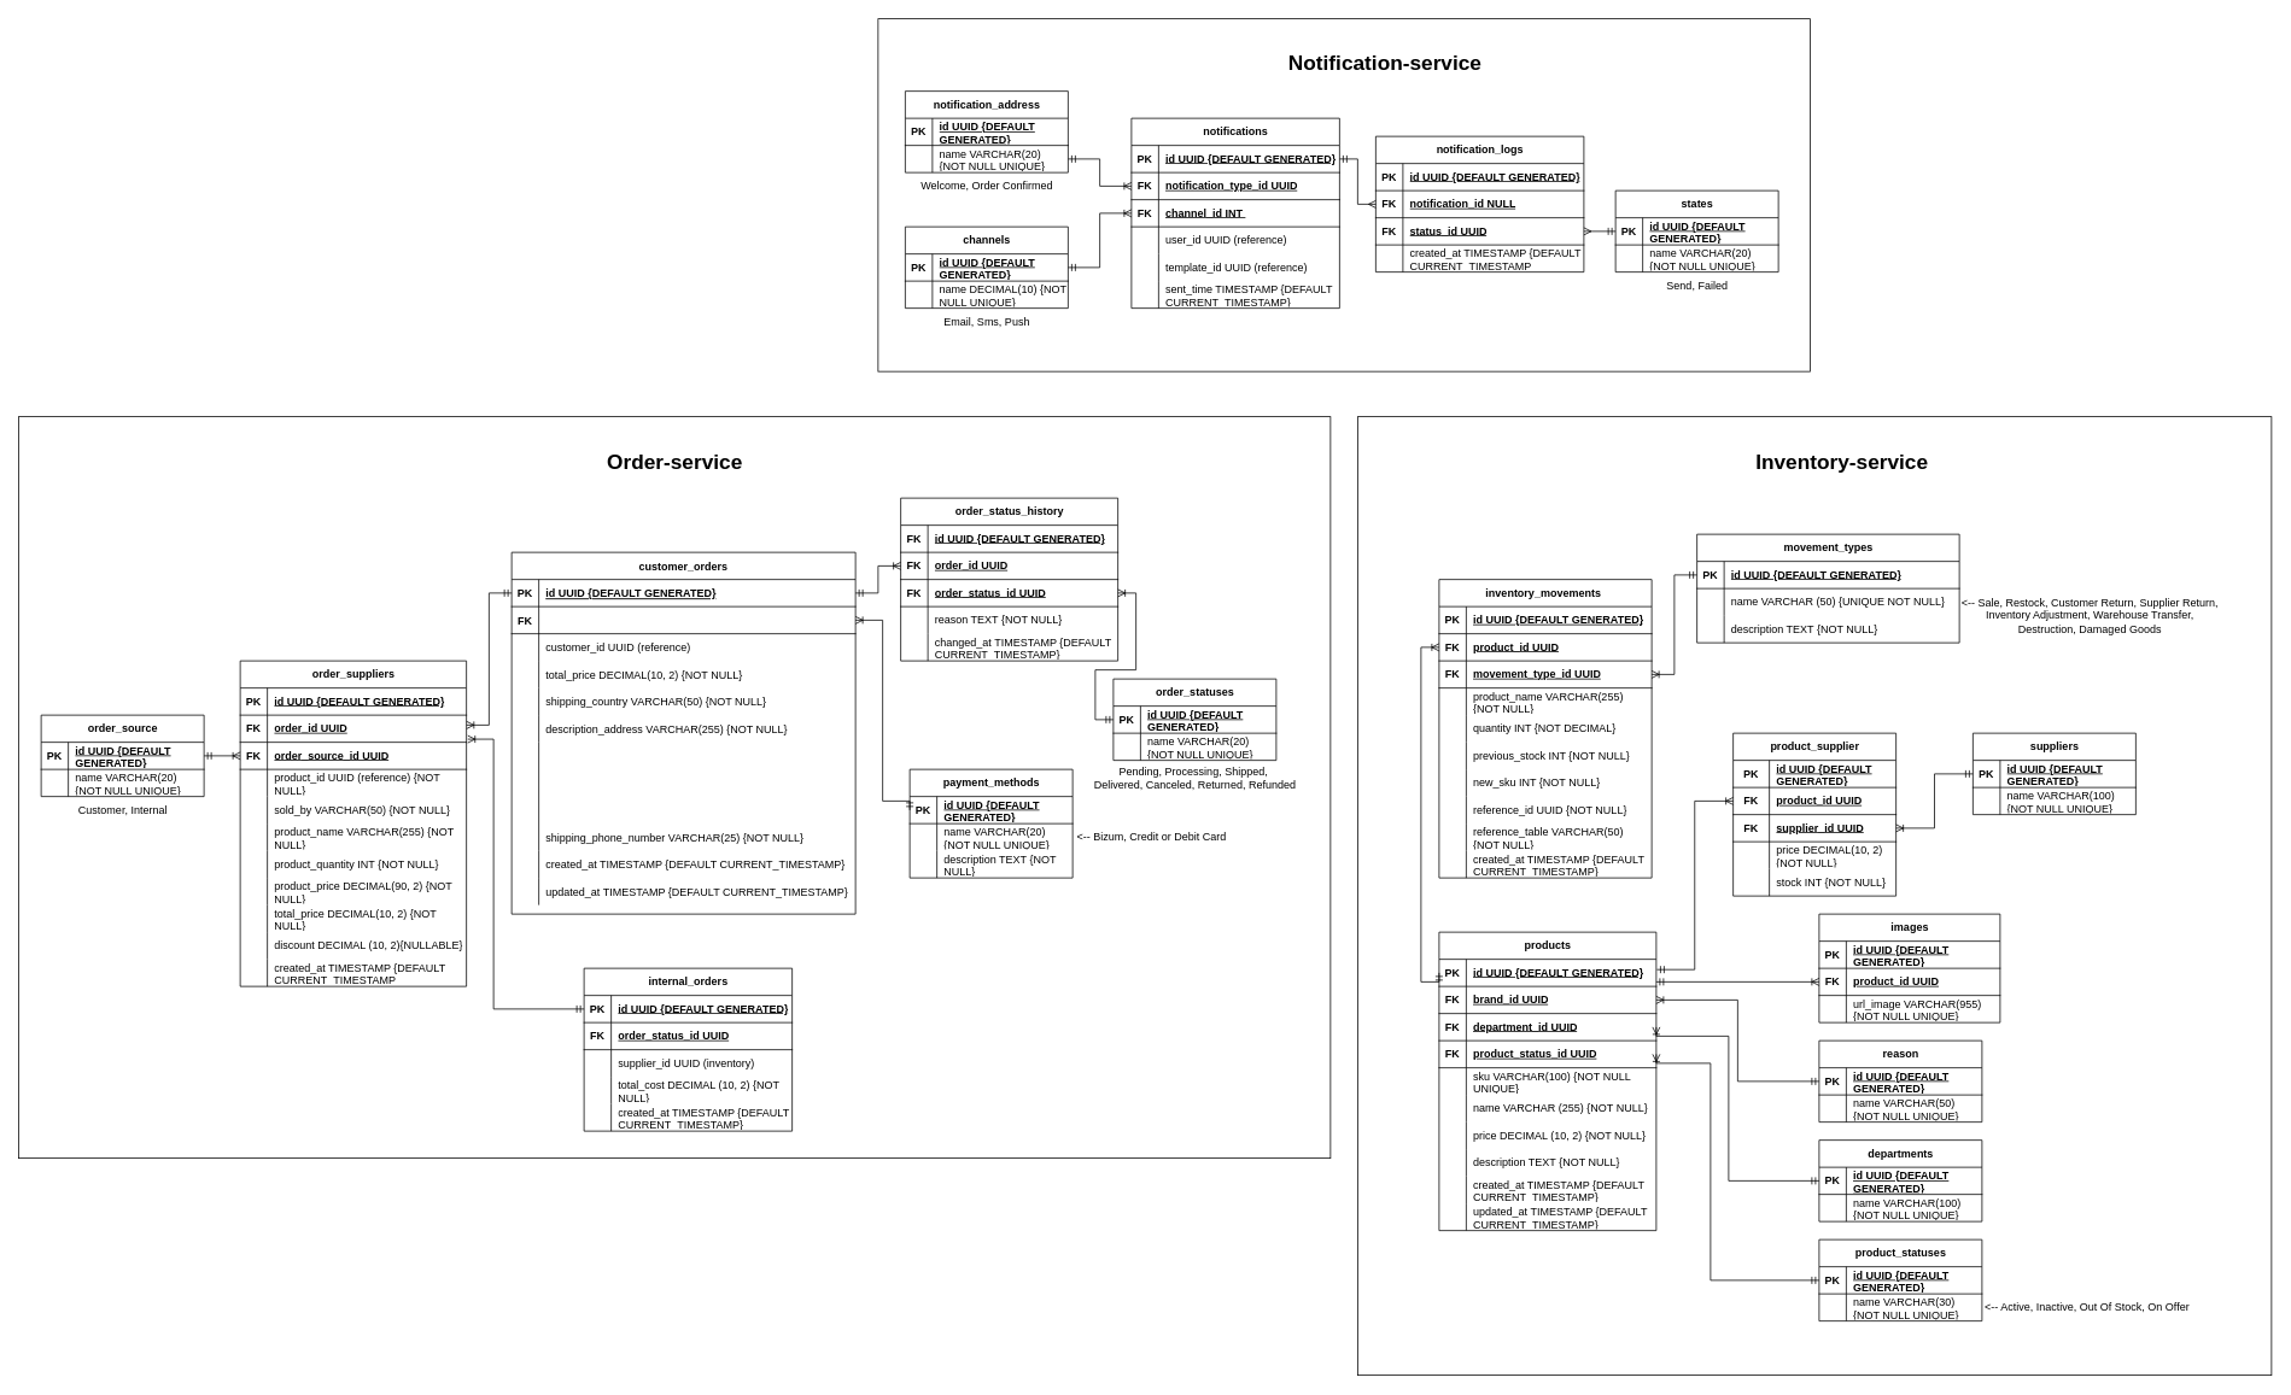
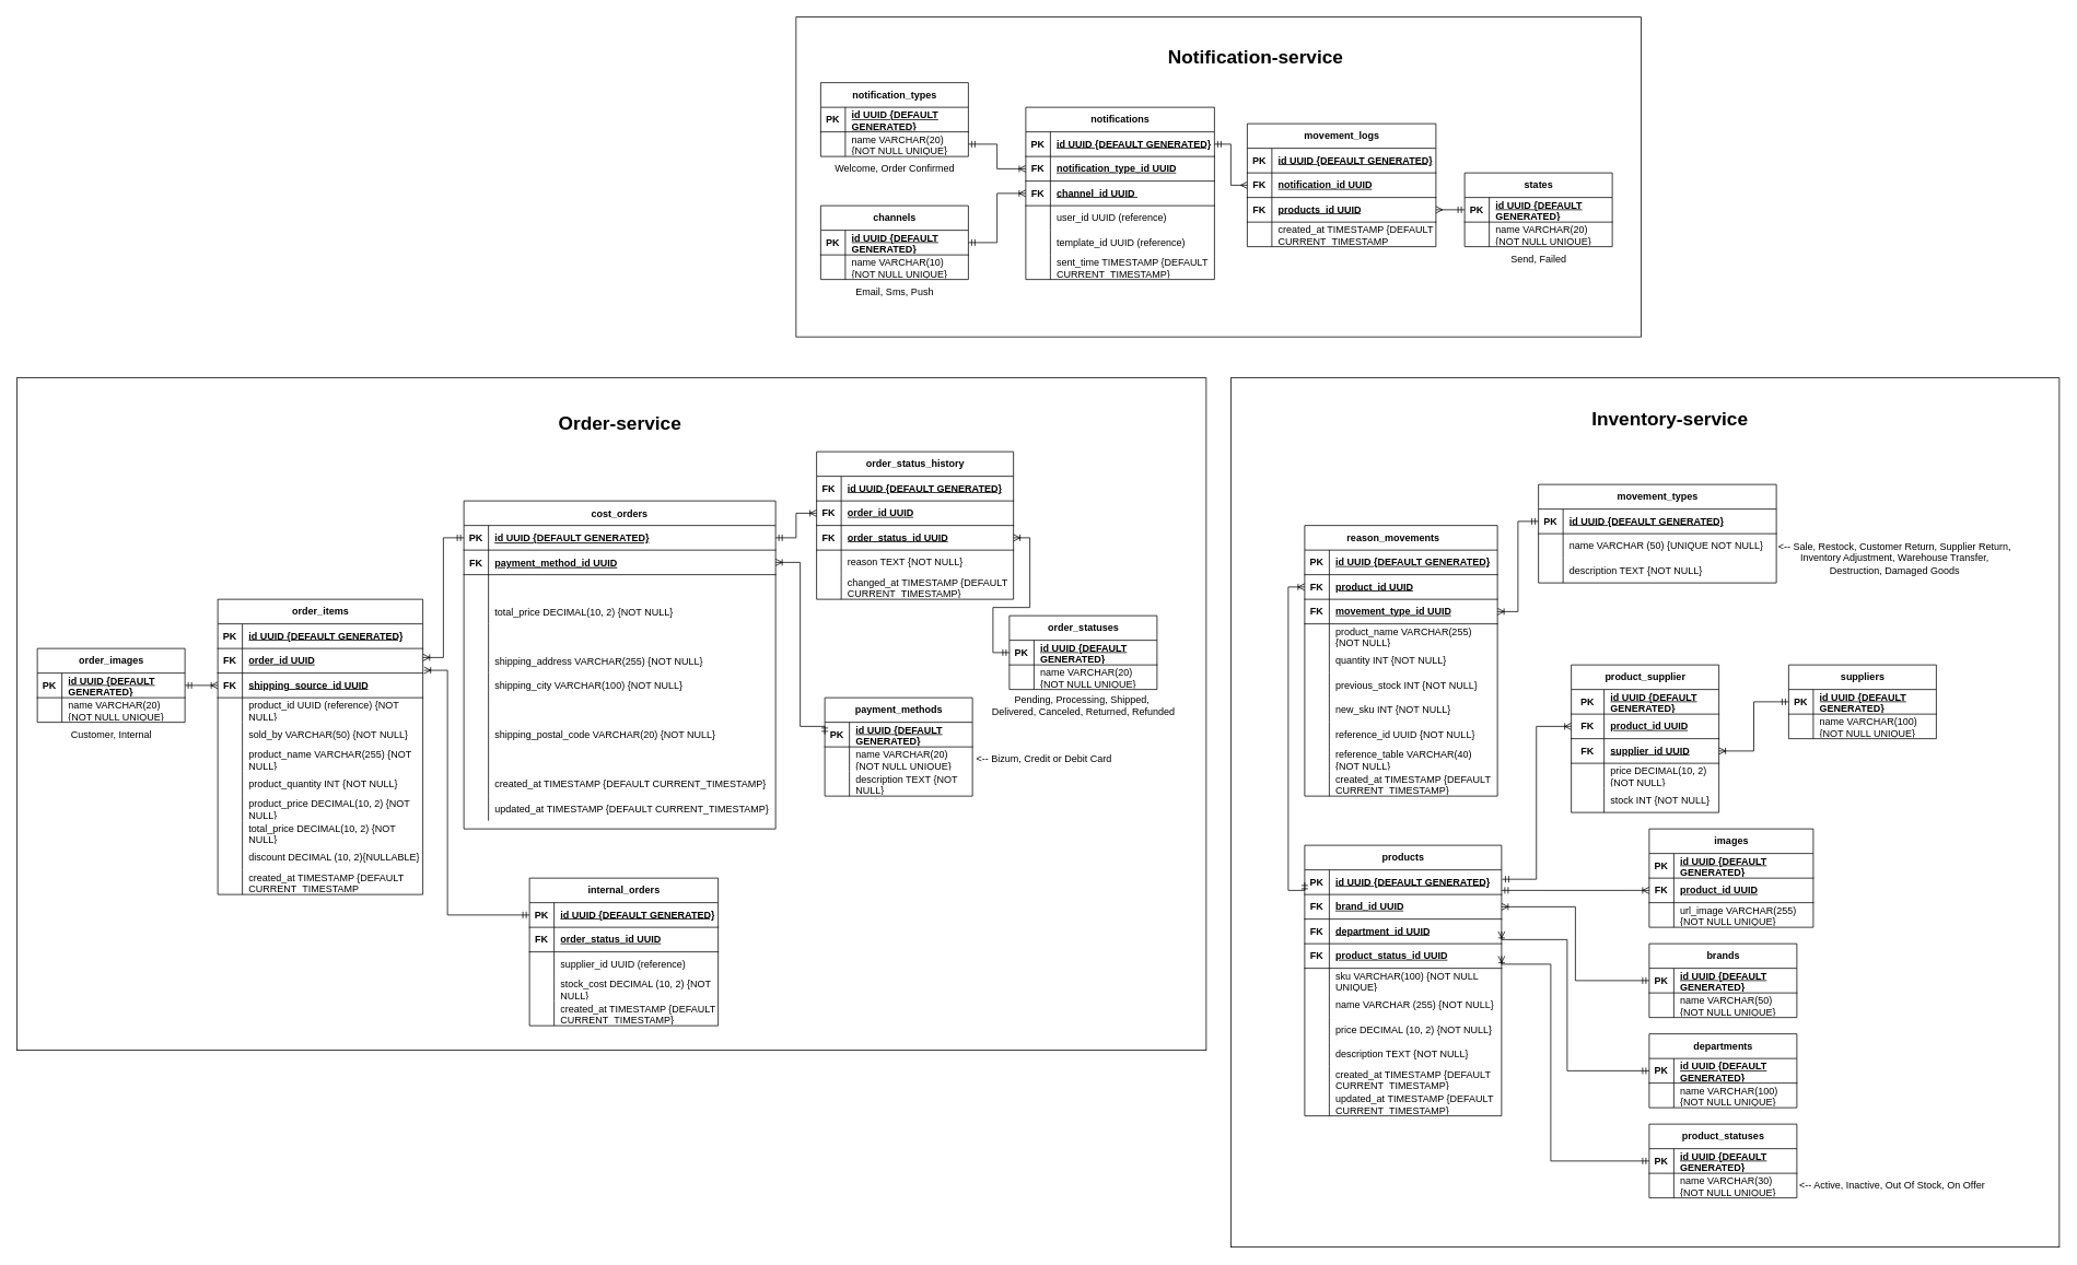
- <mxCell id="277" value="notification_address" style="shape=table;startSize=30;container=1;collapsible=1;childLayout=tableLayout;fixedRows=1;rowLines=0;fontStyle=1;align=center;resizeLast=1;html=1;" parent="1" vertex="1"><mxGeometry x="1000" y="100" width="180" height="90" as="geometry" /></mxCell>
+ <mxCell id="277" value="notification_types" style="shape=table;startSize=30;container=1;collapsible=1;childLayout=tableLayout;fixedRows=1;rowLines=0;fontStyle=1;align=center;resizeLast=1;html=1;" parent="1" vertex="1"><mxGeometry x="1000" y="100" width="180" height="90" as="geometry" /></mxCell>
- <mxCell id="303" value="notification_logs" style="shape=table;startSize=30;container=1;collapsible=1;childLayout=tableLayout;fixedRows=1;rowLines=0;fontStyle=1;align=center;resizeLast=1;html=1;" parent="1" vertex="1"><mxGeometry x="1520" y="150" width="230" height="150" as="geometry" /></mxCell>
+ <mxCell id="303" value="movement_logs" style="shape=table;startSize=30;container=1;collapsible=1;childLayout=tableLayout;fixedRows=1;rowLines=0;fontStyle=1;align=center;resizeLast=1;html=1;" parent="1" vertex="1"><mxGeometry x="1520" y="150" width="230" height="150" as="geometry" /></mxCell>
- <mxCell id="309" value="notification_id NULL" style="shape=partialRectangle;connectable=0;fillColor=none;top=0;left=0;bottom=0;right=0;align=left;spacingLeft=6;fontStyle=5;overflow=hidden;whiteSpace=wrap;html=1;" parent="307" vertex="1"><mxGeometry x="30" width="200" height="30" as="geometry"><mxRectangle width="200" height="30" as="alternateBounds" /></mxGeometry></mxCell>
+ <mxCell id="309" value="notification_id UUID" style="shape=partialRectangle;connectable=0;fillColor=none;top=0;left=0;bottom=0;right=0;align=left;spacingLeft=6;fontStyle=5;overflow=hidden;whiteSpace=wrap;html=1;" parent="307" vertex="1"><mxGeometry x="30" width="200" height="30" as="geometry"><mxRectangle width="200" height="30" as="alternateBounds" /></mxGeometry></mxCell>
- <mxCell id="293" value="channel_id INT&amp;nbsp;" style="shape=partialRectangle;connectable=0;fillColor=none;top=0;left=0;bottom=0;right=0;align=left;spacingLeft=6;fontStyle=5;overflow=hidden;whiteSpace=wrap;html=1;" parent="291" vertex="1"><mxGeometry x="30" width="200" height="30" as="geometry"><mxRectangle width="200" height="30" as="alternateBounds" /></mxGeometry></mxCell>
+ <mxCell id="293" value="channel_id UUID&amp;nbsp;" style="shape=partialRectangle;connectable=0;fillColor=none;top=0;left=0;bottom=0;right=0;align=left;spacingLeft=6;fontStyle=5;overflow=hidden;whiteSpace=wrap;html=1;" parent="291" vertex="1"><mxGeometry x="30" width="200" height="30" as="geometry"><mxRectangle width="200" height="30" as="alternateBounds" /></mxGeometry></mxCell>
- <mxCell id="312" value="status_id UUID" style="shape=partialRectangle;connectable=0;fillColor=none;top=0;left=0;bottom=0;right=0;align=left;spacingLeft=6;fontStyle=5;overflow=hidden;whiteSpace=wrap;html=1;" parent="310" vertex="1"><mxGeometry x="30" width="200" height="30" as="geometry"><mxRectangle width="200" height="30" as="alternateBounds" /></mxGeometry></mxCell>
+ <mxCell id="312" value="products_id UUID" style="shape=partialRectangle;connectable=0;fillColor=none;top=0;left=0;bottom=0;right=0;align=left;spacingLeft=6;fontStyle=5;overflow=hidden;whiteSpace=wrap;html=1;" parent="310" vertex="1"><mxGeometry x="30" width="200" height="30" as="geometry"><mxRectangle width="200" height="30" as="alternateBounds" /></mxGeometry></mxCell>
- <mxCell id="332" value="name DECIMAL(10) {NOT NULL UNIQUE}" style="shape=partialRectangle;connectable=0;fillColor=none;top=0;left=0;bottom=0;right=0;align=left;spacingLeft=6;overflow=hidden;whiteSpace=wrap;html=1;" parent="330" vertex="1"><mxGeometry x="30" width="150" height="30" as="geometry"><mxRectangle width="150" height="30" as="alternateBounds" /></mxGeometry></mxCell>
+ <mxCell id="332" value="name VARCHAR(10) {NOT NULL UNIQUE}" style="shape=partialRectangle;connectable=0;fillColor=none;top=0;left=0;bottom=0;right=0;align=left;spacingLeft=6;overflow=hidden;whiteSpace=wrap;html=1;" parent="330" vertex="1"><mxGeometry x="30" width="150" height="30" as="geometry"><mxRectangle width="150" height="30" as="alternateBounds" /></mxGeometry></mxCell>
- <mxCell id="276" value="Order-service" style="text;html=1;align=center;verticalAlign=middle;resizable=0;points=[];autosize=1;strokeColor=none;fillColor=none;fontSize=23;fontStyle=1" parent="1" vertex="1"><mxGeometry x="665" y="490" width="160" height="40" as="geometry" /></mxCell>
+ <mxCell id="276" value="Order-service" style="text;html=1;align=center;verticalAlign=middle;resizable=0;points=[];autosize=1;strokeColor=none;fillColor=none;fontSize=23;fontStyle=1" parent="1" vertex="1"><mxGeometry x="675" y="495" width="160" height="40" as="geometry" /></mxCell>
- <mxCell id="4" value="customer_orders" style="shape=table;startSize=30;container=1;collapsible=1;childLayout=tableLayout;fixedRows=1;rowLines=0;fontStyle=1;align=center;resizeLast=1;" parent="1" vertex="1"><mxGeometry x="565" y="610" width="380" height="400" as="geometry" /></mxCell>
+ <mxCell id="4" value="cost_orders" style="shape=table;startSize=30;container=1;collapsible=1;childLayout=tableLayout;fixedRows=1;rowLines=0;fontStyle=1;align=center;resizeLast=1;" parent="1" vertex="1"><mxGeometry x="565" y="610" width="380" height="400" as="geometry" /></mxCell>
- <mxCell id="75" value="inventory_movements&lt;span style=&quot;white-space: pre;&quot;&gt;&#09;&lt;/span&gt;" style="shape=table;startSize=30;container=1;collapsible=1;childLayout=tableLayout;fixedRows=1;rowLines=0;fontStyle=1;align=center;resizeLast=1;html=1;" parent="1" vertex="1"><mxGeometry x="1590" y="640" width="235" height="330" as="geometry" /></mxCell>
+ <mxCell id="75" value="reason_movements&lt;span style=&quot;white-space: pre;&quot;&gt;&#09;&lt;/span&gt;" style="shape=table;startSize=30;container=1;collapsible=1;childLayout=tableLayout;fixedRows=1;rowLines=0;fontStyle=1;align=center;resizeLast=1;html=1;" parent="1" vertex="1"><mxGeometry x="1590" y="640" width="235" height="330" as="geometry" /></mxCell>
+ <mxCell id="10" value="payment_method_id UUID" style="shape=partialRectangle;overflow=hidden;connectable=0;fillColor=none;top=0;left=0;bottom=0;right=0;align=left;spacingLeft=6;fontStyle=5;" parent="8" vertex="1"><mxGeometry x="30" width="350" height="30" as="geometry"><mxRectangle width="350" height="30" as="alternateBounds" /></mxGeometry></mxCell>
- <mxCell id="13" value="customer_id UUID (reference)" style="shape=partialRectangle;overflow=hidden;connectable=0;fillColor=none;top=0;left=0;bottom=0;right=0;align=left;spacingLeft=6;" parent="11" vertex="1"><mxGeometry x="30" width="350" height="30" as="geometry"><mxRectangle width="350" height="30" as="alternateBounds" /></mxGeometry></mxCell>
- <mxCell id="186" value="order_suppliers" style="shape=table;startSize=30;container=1;collapsible=1;childLayout=tableLayout;fixedRows=1;rowLines=0;fontStyle=1;align=center;resizeLast=1;html=1;" parent="1" vertex="1"><mxGeometry x="265" y="730" width="250" height="360" as="geometry" /></mxCell>
+ <mxCell id="186" value="order_items" style="shape=table;startSize=30;container=1;collapsible=1;childLayout=tableLayout;fixedRows=1;rowLines=0;fontStyle=1;align=center;resizeLast=1;html=1;" parent="1" vertex="1"><mxGeometry x="265" y="730" width="250" height="360" as="geometry" /></mxCell>
- <mxCell id="19" value="shipping_country VARCHAR(50) {NOT NULL}" style="shape=partialRectangle;overflow=hidden;connectable=0;fillColor=none;top=0;left=0;bottom=0;right=0;align=left;spacingLeft=6;" parent="17" vertex="1"><mxGeometry x="30" width="350" height="30" as="geometry"><mxRectangle width="350" height="30" as="alternateBounds" /></mxGeometry></mxCell>
- <mxCell id="267" value="order_source" style="shape=table;startSize=30;container=1;collapsible=1;childLayout=tableLayout;fixedRows=1;rowLines=0;fontStyle=1;align=center;resizeLast=1;html=1;" parent="1" vertex="1"><mxGeometry x="45" y="790" width="180" height="90" as="geometry" /></mxCell>
+ <mxCell id="267" value="order_images" style="shape=table;startSize=30;container=1;collapsible=1;childLayout=tableLayout;fixedRows=1;rowLines=0;fontStyle=1;align=center;resizeLast=1;html=1;" parent="1" vertex="1"><mxGeometry x="45" y="790" width="180" height="90" as="geometry" /></mxCell>
- <mxCell id="90" value="quantity INT {NOT DECIMAL}" style="shape=partialRectangle;connectable=0;fillColor=none;top=0;left=0;bottom=0;right=0;align=left;spacingLeft=6;overflow=hidden;whiteSpace=wrap;html=1;" parent="88" vertex="1"><mxGeometry x="30" width="205" height="30" as="geometry"><mxRectangle width="205" height="30" as="alternateBounds" /></mxGeometry></mxCell>
+ <mxCell id="90" value="quantity INT {NOT NULL}" style="shape=partialRectangle;connectable=0;fillColor=none;top=0;left=0;bottom=0;right=0;align=left;spacingLeft=6;overflow=hidden;whiteSpace=wrap;html=1;" parent="88" vertex="1"><mxGeometry x="30" width="205" height="30" as="geometry"><mxRectangle width="205" height="30" as="alternateBounds" /></mxGeometry></mxCell>
- <mxCell id="22" value="description_address VARCHAR(255) {NOT NULL}" style="shape=partialRectangle;overflow=hidden;connectable=0;fillColor=none;top=0;left=0;bottom=0;right=0;align=left;spacingLeft=6;" parent="20" vertex="1"><mxGeometry x="30" width="350" height="30" as="geometry"><mxRectangle width="350" height="30" as="alternateBounds" /></mxGeometry></mxCell>
+ <mxCell id="22" value="shipping_address VARCHAR(255) {NOT NULL}" style="shape=partialRectangle;overflow=hidden;connectable=0;fillColor=none;top=0;left=0;bottom=0;right=0;align=left;spacingLeft=6;" parent="20" vertex="1"><mxGeometry x="30" width="350" height="30" as="geometry"><mxRectangle width="350" height="30" as="alternateBounds" /></mxGeometry></mxCell>
- <mxCell id="195" value="order_source_id UUID" style="shape=partialRectangle;connectable=0;fillColor=none;top=0;left=0;bottom=0;right=0;align=left;spacingLeft=6;fontStyle=5;overflow=hidden;whiteSpace=wrap;html=1;" parent="193" vertex="1"><mxGeometry x="30" width="220" height="30" as="geometry"><mxRectangle width="220" height="30" as="alternateBounds" /></mxGeometry></mxCell>
+ <mxCell id="195" value="shipping_source_id UUID" style="shape=partialRectangle;connectable=0;fillColor=none;top=0;left=0;bottom=0;right=0;align=left;spacingLeft=6;fontStyle=5;overflow=hidden;whiteSpace=wrap;html=1;" parent="193" vertex="1"><mxGeometry x="30" width="220" height="30" as="geometry"><mxRectangle width="220" height="30" as="alternateBounds" /></mxGeometry></mxCell>
+ <mxCell id="25" value="shipping_city VARCHAR(100) {NOT NULL}" style="shape=partialRectangle;overflow=hidden;connectable=0;fillColor=none;top=0;left=0;bottom=0;right=0;align=left;spacingLeft=6;" parent="23" vertex="1"><mxGeometry x="30" width="350" height="30" as="geometry"><mxRectangle width="350" height="30" as="alternateBounds" /></mxGeometry></mxCell>
+ <mxCell id="30" value="shipping_postal_code VARCHAR(20) {NOT NULL}" style="shape=partialRectangle;overflow=hidden;connectable=0;fillColor=none;top=0;left=0;bottom=0;right=0;align=left;spacingLeft=6;" parent="28" vertex="1"><mxGeometry x="30" width="350" height="30" as="geometry"><mxRectangle width="350" height="30" as="alternateBounds" /></mxGeometry></mxCell>
- <mxCell id="33" value="shipping_phone_number VARCHAR(25) {NOT NULL}" style="shape=partialRectangle;overflow=hidden;connectable=0;fillColor=none;top=0;left=0;bottom=0;right=0;align=left;spacingLeft=6;" parent="31" vertex="1"><mxGeometry x="30" width="350" height="30" as="geometry"><mxRectangle width="350" height="30" as="alternateBounds" /></mxGeometry></mxCell>
- <mxCell id="102" value="reference_table VARCHAR(50) {NOT NULL}" style="shape=partialRectangle;connectable=0;fillColor=none;top=0;left=0;bottom=0;right=0;align=left;spacingLeft=6;overflow=hidden;whiteSpace=wrap;html=1;" parent="100" vertex="1"><mxGeometry x="30" width="205" height="30" as="geometry"><mxRectangle width="205" height="30" as="alternateBounds" /></mxGeometry></mxCell>
+ <mxCell id="102" value="reference_table VARCHAR(40) {NOT NULL}" style="shape=partialRectangle;connectable=0;fillColor=none;top=0;left=0;bottom=0;right=0;align=left;spacingLeft=6;overflow=hidden;whiteSpace=wrap;html=1;" parent="100" vertex="1"><mxGeometry x="30" width="205" height="30" as="geometry"><mxRectangle width="205" height="30" as="alternateBounds" /></mxGeometry></mxCell>
- <mxCell id="210" value="product_price DECIMAL(90, 2) {NOT NULL}" style="shape=partialRectangle;connectable=0;fillColor=none;top=0;left=0;bottom=0;right=0;align=left;spacingLeft=6;overflow=hidden;whiteSpace=wrap;html=1;" parent="208" vertex="1"><mxGeometry x="30" width="220" height="30" as="geometry"><mxRectangle width="220" height="30" as="alternateBounds" /></mxGeometry></mxCell>
+ <mxCell id="210" value="product_price DECIMAL(10, 2) {NOT NULL}" style="shape=partialRectangle;connectable=0;fillColor=none;top=0;left=0;bottom=0;right=0;align=left;spacingLeft=6;overflow=hidden;whiteSpace=wrap;html=1;" parent="208" vertex="1"><mxGeometry x="30" width="220" height="30" as="geometry"><mxRectangle width="220" height="30" as="alternateBounds" /></mxGeometry></mxCell>
- <mxCell id="65" value="url_image VARCHAR(955) {NOT NULL UNIQUE}" style="shape=partialRectangle;connectable=0;fillColor=none;top=0;left=0;bottom=0;right=0;align=left;spacingLeft=6;overflow=hidden;whiteSpace=wrap;html=1;" parent="63" vertex="1"><mxGeometry x="30" width="170" height="30" as="geometry"><mxRectangle width="170" height="30" as="alternateBounds" /></mxGeometry></mxCell>
+ <mxCell id="65" value="url_image VARCHAR(255) {NOT NULL UNIQUE}" style="shape=partialRectangle;connectable=0;fillColor=none;top=0;left=0;bottom=0;right=0;align=left;spacingLeft=6;overflow=hidden;whiteSpace=wrap;html=1;" parent="63" vertex="1"><mxGeometry x="30" width="170" height="30" as="geometry"><mxRectangle width="170" height="30" as="alternateBounds" /></mxGeometry></mxCell>
- <mxCell id="49" value="reason" style="shape=table;startSize=30;container=1;collapsible=1;childLayout=tableLayout;fixedRows=1;rowLines=0;fontStyle=1;align=center;resizeLast=1;html=1;" parent="1" vertex="1"><mxGeometry x="2010" y="1150" width="180" height="90" as="geometry" /></mxCell>
+ <mxCell id="49" value="brands" style="shape=table;startSize=30;container=1;collapsible=1;childLayout=tableLayout;fixedRows=1;rowLines=0;fontStyle=1;align=center;resizeLast=1;html=1;" parent="1" vertex="1"><mxGeometry x="2010" y="1150" width="180" height="90" as="geometry" /></mxCell>
- <mxCell id="229" value="supplier_id UUID (inventory)" style="shape=partialRectangle;connectable=0;fillColor=none;top=0;left=0;bottom=0;right=0;align=left;spacingLeft=6;overflow=hidden;whiteSpace=wrap;html=1;" parent="227" vertex="1"><mxGeometry x="30" width="200" height="30" as="geometry"><mxRectangle width="200" height="30" as="alternateBounds" /></mxGeometry></mxCell>
+ <mxCell id="229" value="supplier_id UUID (reference)" style="shape=partialRectangle;connectable=0;fillColor=none;top=0;left=0;bottom=0;right=0;align=left;spacingLeft=6;overflow=hidden;whiteSpace=wrap;html=1;" parent="227" vertex="1"><mxGeometry x="30" width="200" height="30" as="geometry"><mxRectangle width="200" height="30" as="alternateBounds" /></mxGeometry></mxCell>
- <mxCell id="232" value="total_cost DECIMAL (10, 2) {NOT NULL}" style="shape=partialRectangle;connectable=0;fillColor=none;top=0;left=0;bottom=0;right=0;align=left;spacingLeft=6;overflow=hidden;whiteSpace=wrap;html=1;" parent="230" vertex="1"><mxGeometry x="30" width="200" height="30" as="geometry"><mxRectangle width="200" height="30" as="alternateBounds" /></mxGeometry></mxCell>
+ <mxCell id="232" value="stock_cost DECIMAL (10, 2) {NOT NULL}" style="shape=partialRectangle;connectable=0;fillColor=none;top=0;left=0;bottom=0;right=0;align=left;spacingLeft=6;overflow=hidden;whiteSpace=wrap;html=1;" parent="230" vertex="1"><mxGeometry x="30" width="200" height="30" as="geometry"><mxRectangle width="200" height="30" as="alternateBounds" /></mxGeometry></mxCell>
